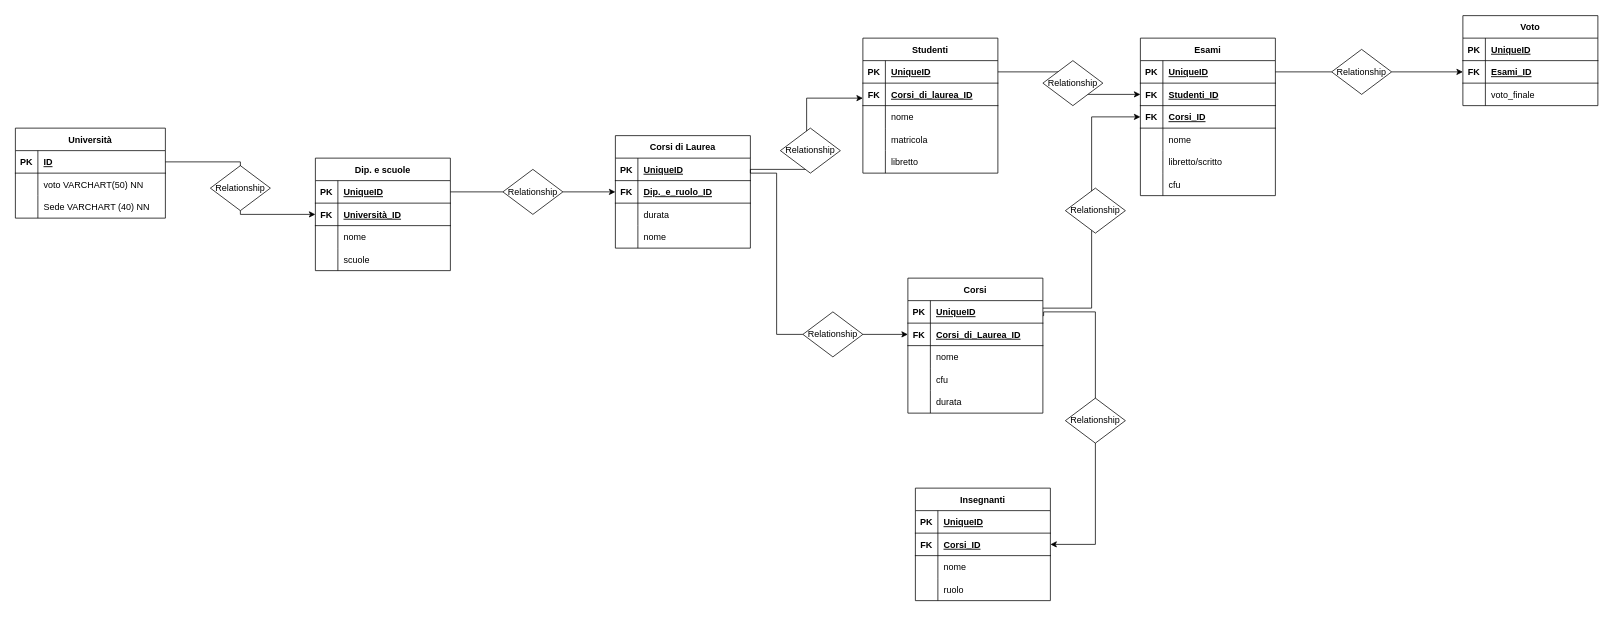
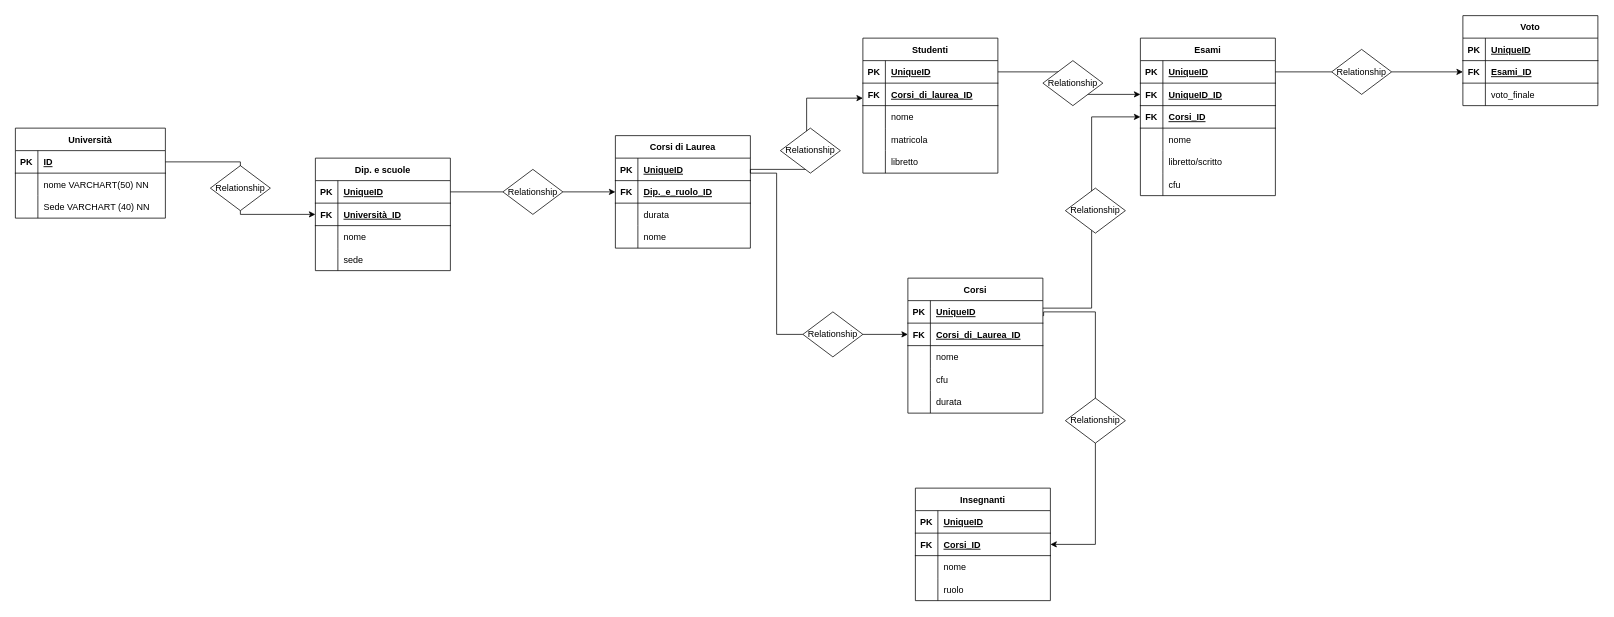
- <mxCell id="73" value="Studenti_ID" style="shape=partialRectangle;connectable=0;fillColor=none;top=0;left=0;bottom=0;right=0;align=left;spacingLeft=6;fontStyle=5;overflow=hidden;" vertex="1" parent="71"><mxGeometry x="30" width="150" height="30" as="geometry"><mxRectangle width="150" height="30" as="alternateBounds" /></mxGeometry></mxCell>
+ <mxCell id="73" value="UniqueID_ID" style="shape=partialRectangle;connectable=0;fillColor=none;top=0;left=0;bottom=0;right=0;align=left;spacingLeft=6;fontStyle=5;overflow=hidden;" vertex="1" parent="71"><mxGeometry x="30" width="150" height="30" as="geometry"><mxRectangle width="150" height="30" as="alternateBounds" /></mxGeometry></mxCell>
- <mxCell id="50" value="voto VARCHART(50) NN" style="shape=partialRectangle;connectable=0;fillColor=none;top=0;left=0;bottom=0;right=0;align=left;spacingLeft=6;overflow=hidden;" vertex="1" parent="48"><mxGeometry x="30" width="170" height="30" as="geometry"><mxRectangle width="170" height="30" as="alternateBounds" /></mxGeometry></mxCell>
+ <mxCell id="50" value="nome VARCHART(50) NN" style="shape=partialRectangle;connectable=0;fillColor=none;top=0;left=0;bottom=0;right=0;align=left;spacingLeft=6;overflow=hidden;" vertex="1" parent="48"><mxGeometry x="30" width="170" height="30" as="geometry"><mxRectangle width="170" height="30" as="alternateBounds" /></mxGeometry></mxCell>
- <mxCell id="30" value="scuole" style="shape=partialRectangle;connectable=0;fillColor=none;top=0;left=0;bottom=0;right=0;align=left;spacingLeft=6;overflow=hidden;" vertex="1" parent="28"><mxGeometry x="30" width="150" height="30" as="geometry"><mxRectangle width="150" height="30" as="alternateBounds" /></mxGeometry></mxCell>
+ <mxCell id="30" value="sede" style="shape=partialRectangle;connectable=0;fillColor=none;top=0;left=0;bottom=0;right=0;align=left;spacingLeft=6;overflow=hidden;" vertex="1" parent="28"><mxGeometry x="30" width="150" height="30" as="geometry"><mxRectangle width="150" height="30" as="alternateBounds" /></mxGeometry></mxCell>
